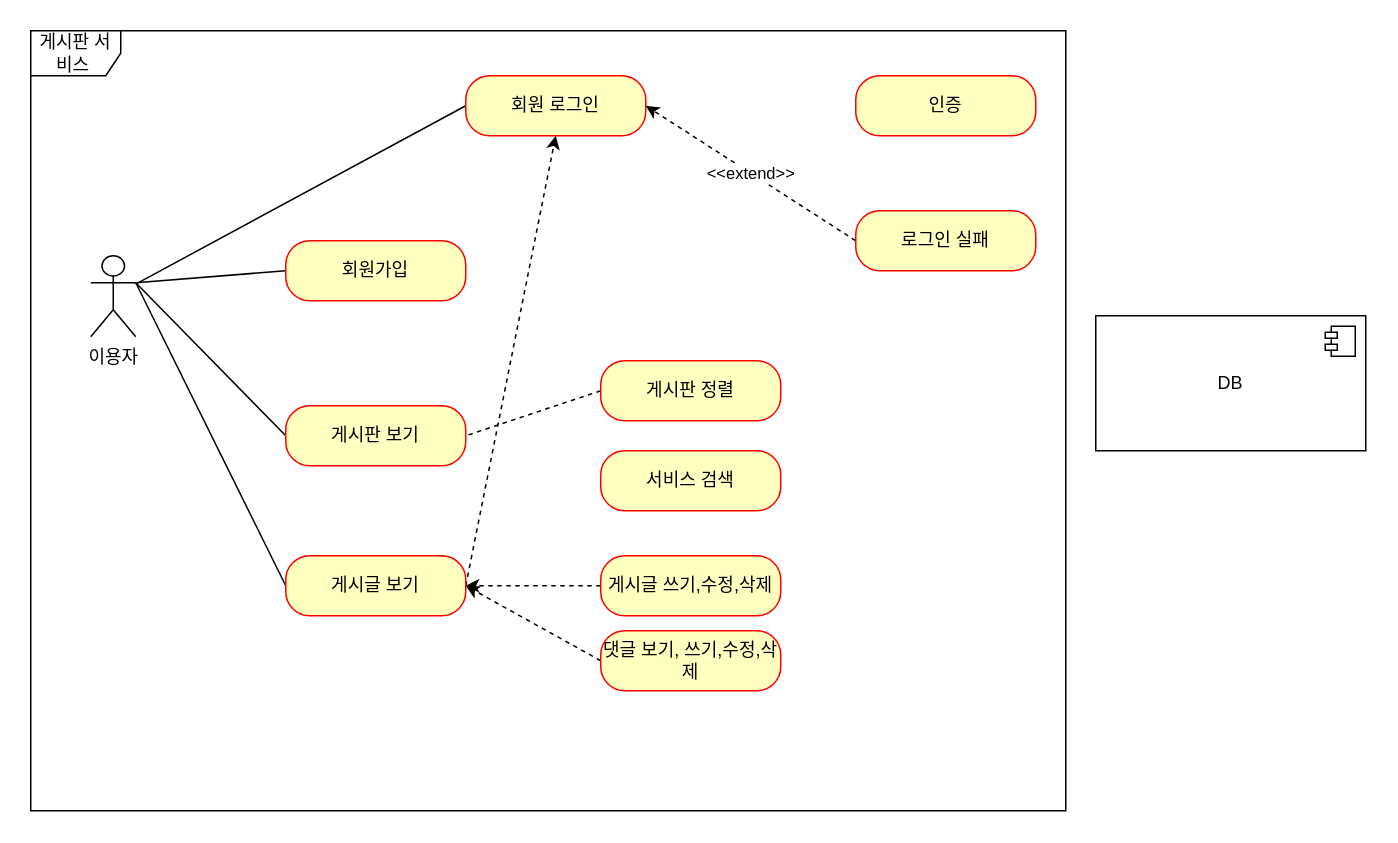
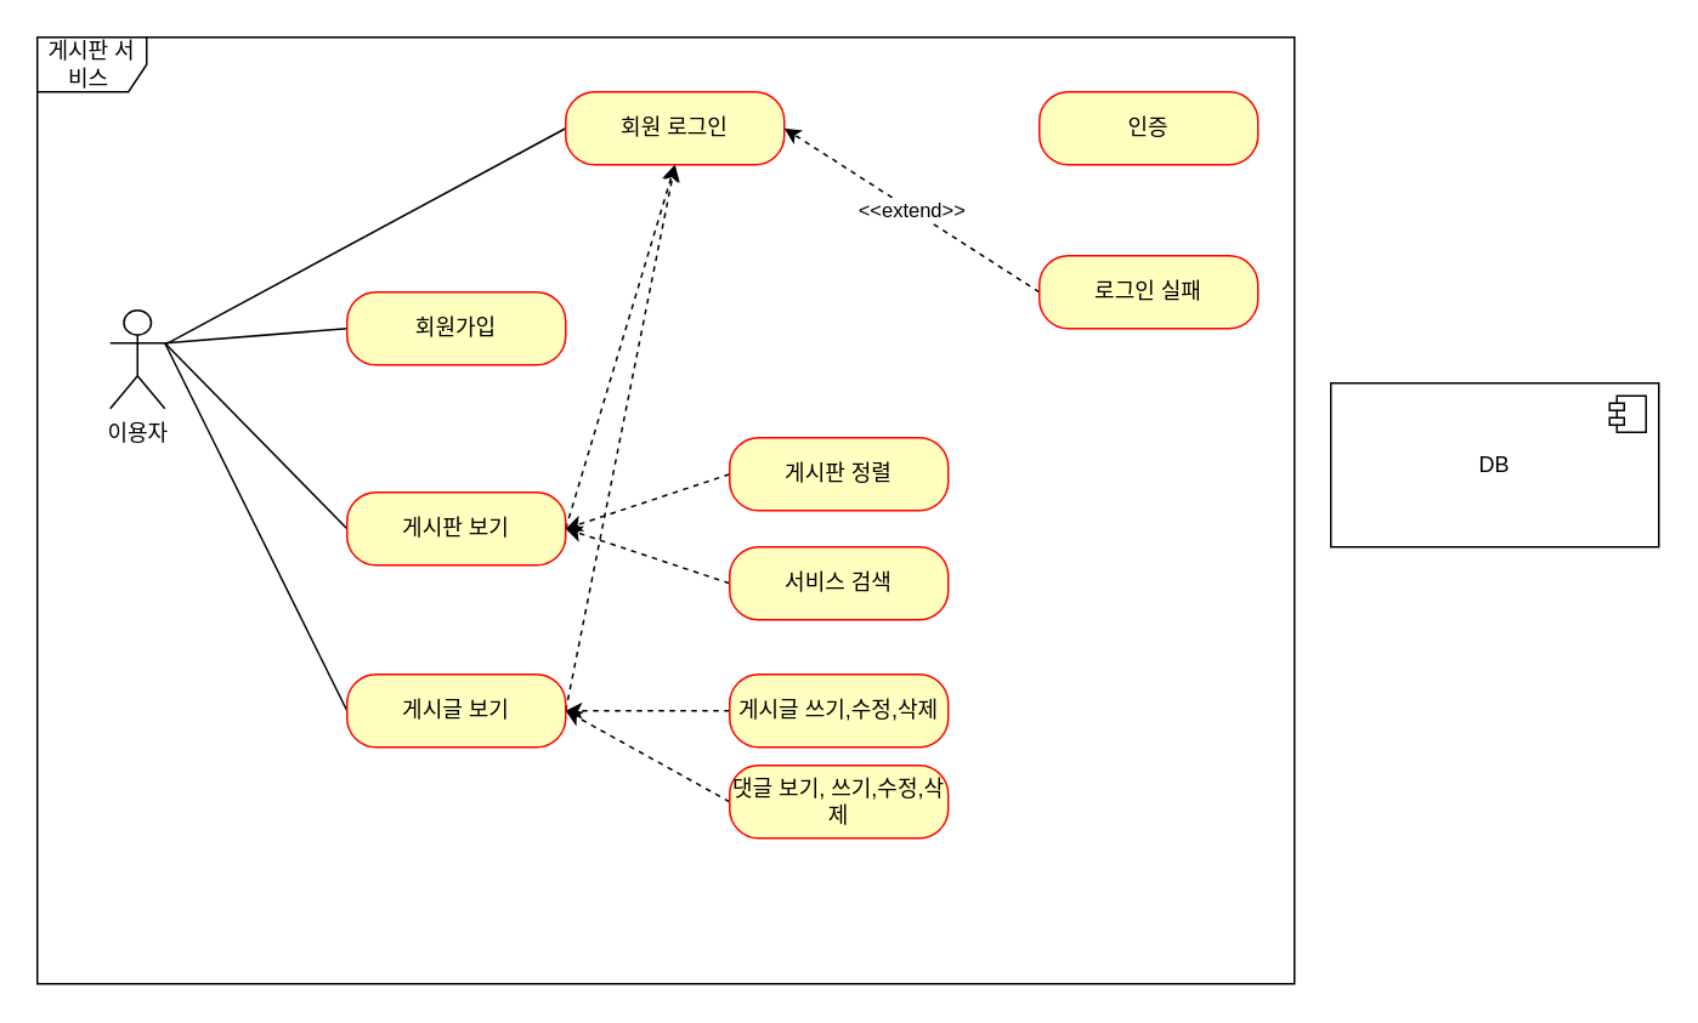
+ <mxCell id="8" style="rounded=0;orthogonalLoop=1;jettySize=auto;html=1;exitX=1;exitY=0.5;exitDx=0;exitDy=0;entryX=0.5;entryY=1;entryDx=0;entryDy=0;dashed=1;" edge="1" parent="1" source="9" target="13"><mxGeometry relative="1" as="geometry" /></mxCell>
- <mxCell id="17" style="rounded=0;orthogonalLoop=1;jettySize=auto;html=1;exitX=0;exitY=0.5;exitDx=0;exitDy=0;entryX=1;entryY=0.5;entryDx=0;entryDy=0;dashed=1;endArrow=none;" edge="1" parent="1" source="18" target="9"><mxGeometry relative="1" as="geometry" /></mxCell>
+ <mxCell id="17" style="rounded=0;orthogonalLoop=1;jettySize=auto;html=1;exitX=0;exitY=0.5;exitDx=0;exitDy=0;entryX=1;entryY=0.5;entryDx=0;entryDy=0;dashed=1;" edge="1" parent="1" source="18" target="9"><mxGeometry relative="1" as="geometry" /></mxCell>
+ <mxCell id="19" style="edgeStyle=none;rounded=0;orthogonalLoop=1;jettySize=auto;html=1;exitX=0;exitY=0.5;exitDx=0;exitDy=0;entryX=1;entryY=0.5;entryDx=0;entryDy=0;dashed=1;" edge="1" parent="1" source="20" target="9"><mxGeometry relative="1" as="geometry" /></mxCell>
